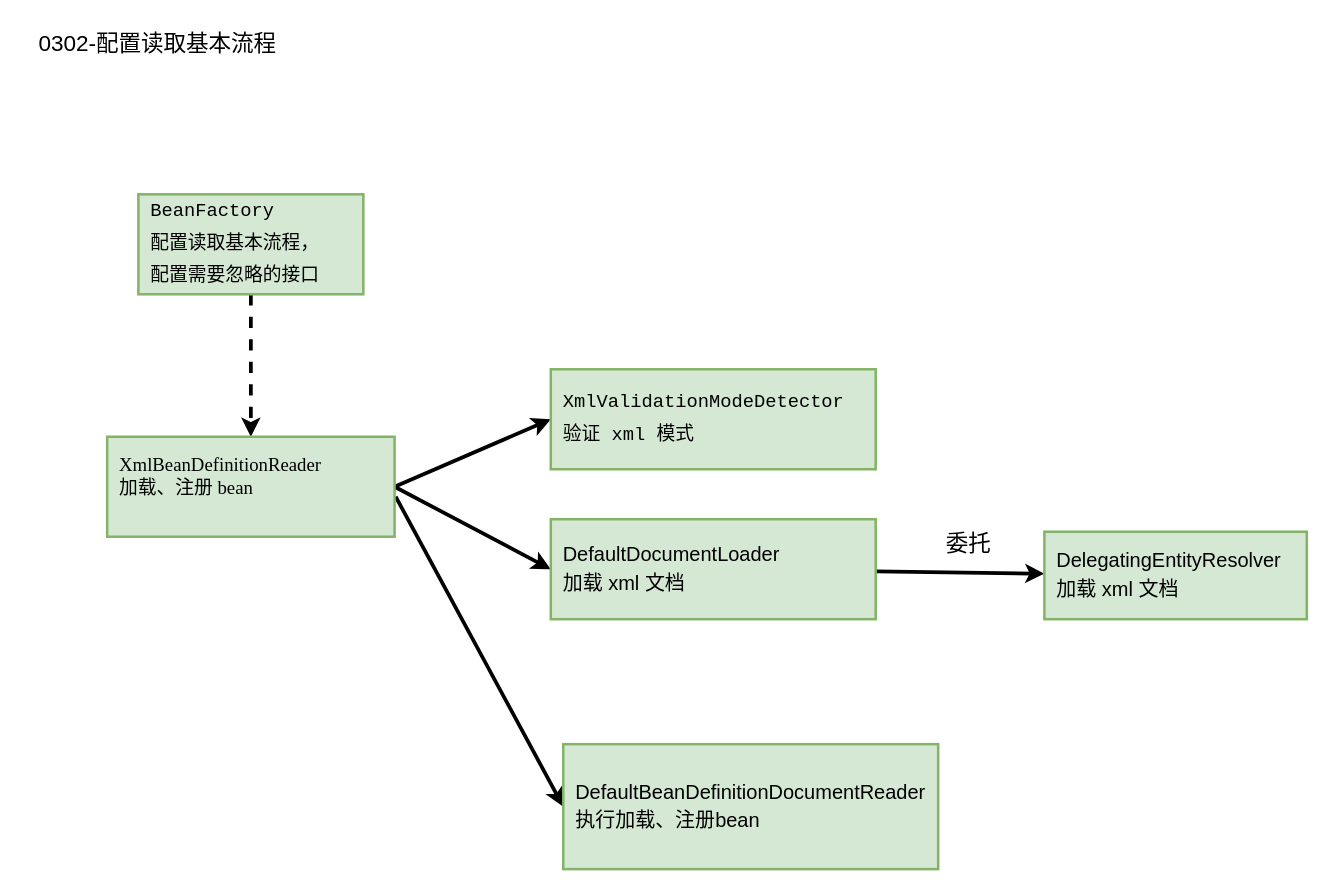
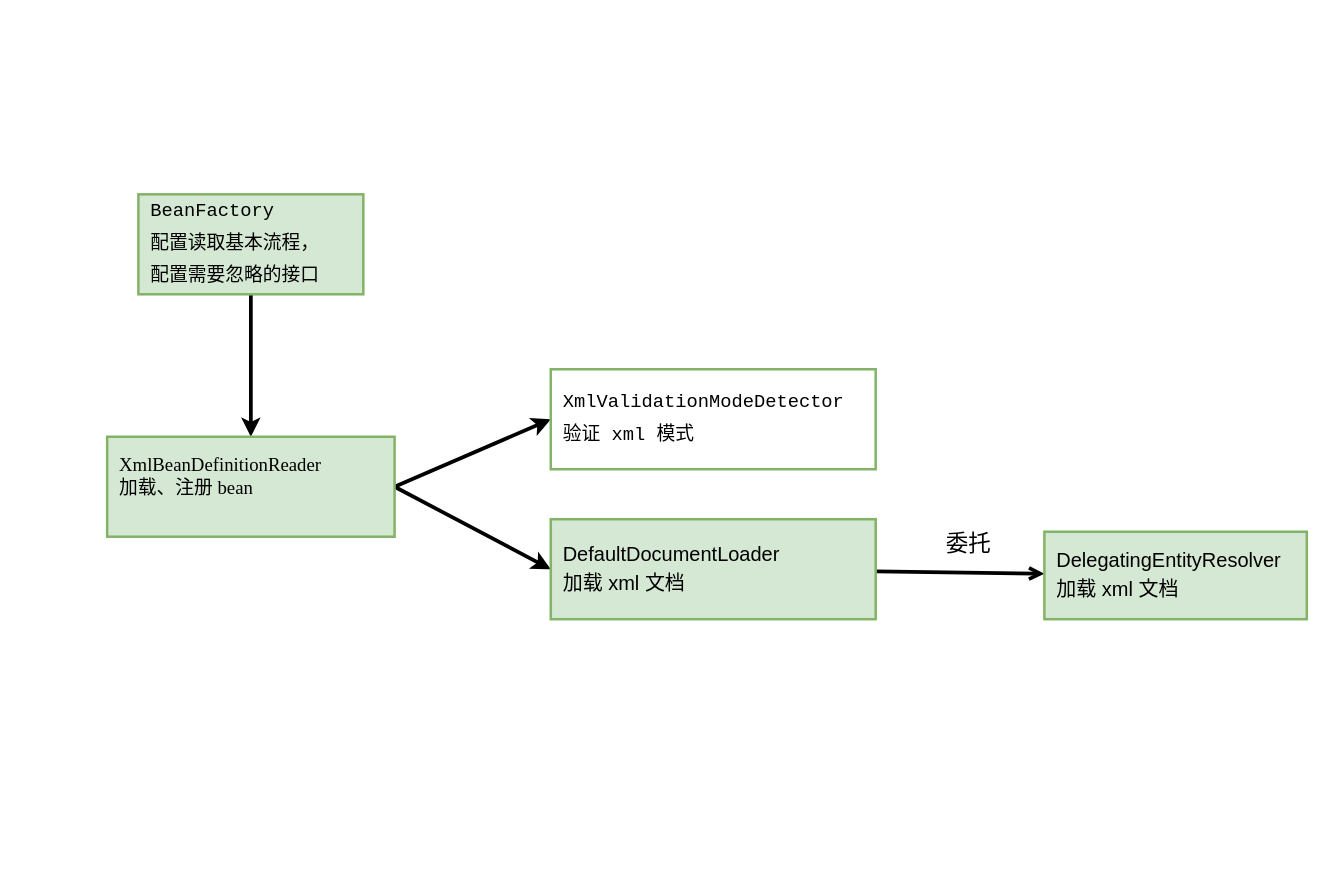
- <mxCell id="4" value="0302-配置读取基本流程" style="text;html=1;align=center;verticalAlign=middle;resizable=0;points=[];autosize=1;strokeColor=none;fontSize=18;" vertex="1" parent="1"><mxGeometry x="20" y="20" width="210" height="30" as="geometry" /></mxCell>
- <mxCell id="2" style="rounded=0;orthogonalLoop=1;jettySize=auto;html=1;exitX=0.5;exitY=1;exitDx=0;exitDy=0;entryX=0.5;entryY=0;entryDx=0;entryDy=0;fontSize=18;strokeWidth=3;dashed=1;" edge="1" parent="1" source="3" target="8"><mxGeometry relative="1" as="geometry" /></mxCell>
+ <mxCell id="2" style="rounded=0;orthogonalLoop=1;jettySize=auto;html=1;exitX=0.5;exitY=1;exitDx=0;exitDy=0;entryX=0.5;entryY=0;entryDx=0;entryDy=0;fontSize=18;strokeWidth=3;" edge="1" parent="1" source="3" target="8"><mxGeometry relative="1" as="geometry" /></mxCell>
- <mxCell id="9" value="&lt;p style=&quot;color: rgb(255 , 255 , 255) ; text-indent: 0in ; line-height: normal ; margin: 0pt 0in ; word-break: normal ; font-size: 15px&quot;&gt;&lt;/p&gt;&lt;span style=&quot;text-indent: 0in&quot;&gt;&lt;div style=&quot;font-size: 15px&quot;&gt;&lt;div style=&quot;font-family: &amp;#34;menlo&amp;#34; , &amp;#34;monaco&amp;#34; , &amp;#34;courier new&amp;#34; , monospace ; line-height: 26px&quot;&gt;&lt;div&gt;XmlValidationModeDetector&lt;/div&gt;&lt;div&gt;验证 xml 模式&lt;/div&gt;&lt;/div&gt;&lt;/div&gt;&lt;/span&gt;" style="rounded=0;whiteSpace=wrap;html=1;strokeWidth=2;align=left;fillColor=#d5e8d4;spacing=10;strokeColor=#82b366;" vertex="1" parent="1"><mxGeometry x="440" y="295" width="260" height="80" as="geometry" /></mxCell>
+ <mxCell id="9" value="&lt;p style=&quot;color: rgb(255 , 255 , 255) ; text-indent: 0in ; line-height: normal ; margin: 0pt 0in ; word-break: normal ; font-size: 15px&quot;&gt;&lt;/p&gt;&lt;span style=&quot;text-indent: 0in&quot;&gt;&lt;div style=&quot;font-size: 15px&quot;&gt;&lt;div style=&quot;font-family: &amp;#34;menlo&amp;#34; , &amp;#34;monaco&amp;#34; , &amp;#34;courier new&amp;#34; , monospace ; line-height: 26px&quot;&gt;&lt;div&gt;XmlValidationModeDetector&lt;/div&gt;&lt;div&gt;验证 xml 模式&lt;/div&gt;&lt;/div&gt;&lt;/div&gt;&lt;/span&gt;" style="rounded=0;whiteSpace=wrap;html=1;strokeWidth=2;align=left;fillColor=#ffffff;spacing=10;strokeColor=#82b366;" vertex="1" parent="1"><mxGeometry x="440" y="295" width="260" height="80" as="geometry" /></mxCell>
- <mxCell id="10" value="" style="edgeStyle=none;rounded=0;orthogonalLoop=1;jettySize=auto;html=1;fontSize=18;strokeWidth=3;" edge="1" parent="1" source="12" target="13"><mxGeometry relative="1" as="geometry" /></mxCell>
+ <mxCell id="10" value="" style="edgeStyle=none;rounded=0;orthogonalLoop=1;jettySize=auto;html=1;fontSize=18;strokeWidth=3;endArrow=open;" edge="1" parent="1" source="12" target="13"><mxGeometry relative="1" as="geometry" /></mxCell>
- <mxCell id="7" style="edgeStyle=none;rounded=0;orthogonalLoop=1;jettySize=auto;html=1;entryX=0;entryY=0.5;entryDx=0;entryDy=0;fontSize=18;strokeWidth=3;exitX=1.004;exitY=0.6;exitDx=0;exitDy=0;exitPerimeter=0;" edge="1" parent="1" source="8" target="14"><mxGeometry relative="1" as="geometry" /></mxCell>
- <mxCell id="14" value="&lt;p class=&quot;p1&quot; style=&quot;margin: 0px ; font-stretch: normal ; font-size: 16px ; line-height: normal&quot;&gt;DefaultBeanDefinitionDocumentReader&lt;/p&gt;&lt;p class=&quot;p2&quot; style=&quot;margin: 0px ; font-stretch: normal ; font-size: 16px ; line-height: normal ; font-family: &amp;#34;pingfang sc&amp;#34;&quot;&gt;执行加载、注册&lt;span class=&quot;s1&quot; style=&quot;font-stretch: normal ; line-height: normal ; font-family: &amp;#34;helvetica&amp;#34;&quot;&gt;bean&lt;span class=&quot;Apple-converted-space&quot;&gt;&amp;nbsp;&lt;/span&gt;&lt;/span&gt;&lt;/p&gt;" style="whiteSpace=wrap;html=1;rounded=0;align=left;strokeColor=#82b366;strokeWidth=2;fillColor=#d5e8d4;spacing=10;" vertex="1" parent="1"><mxGeometry x="450" y="595" width="300" height="100" as="geometry" /></mxCell>
